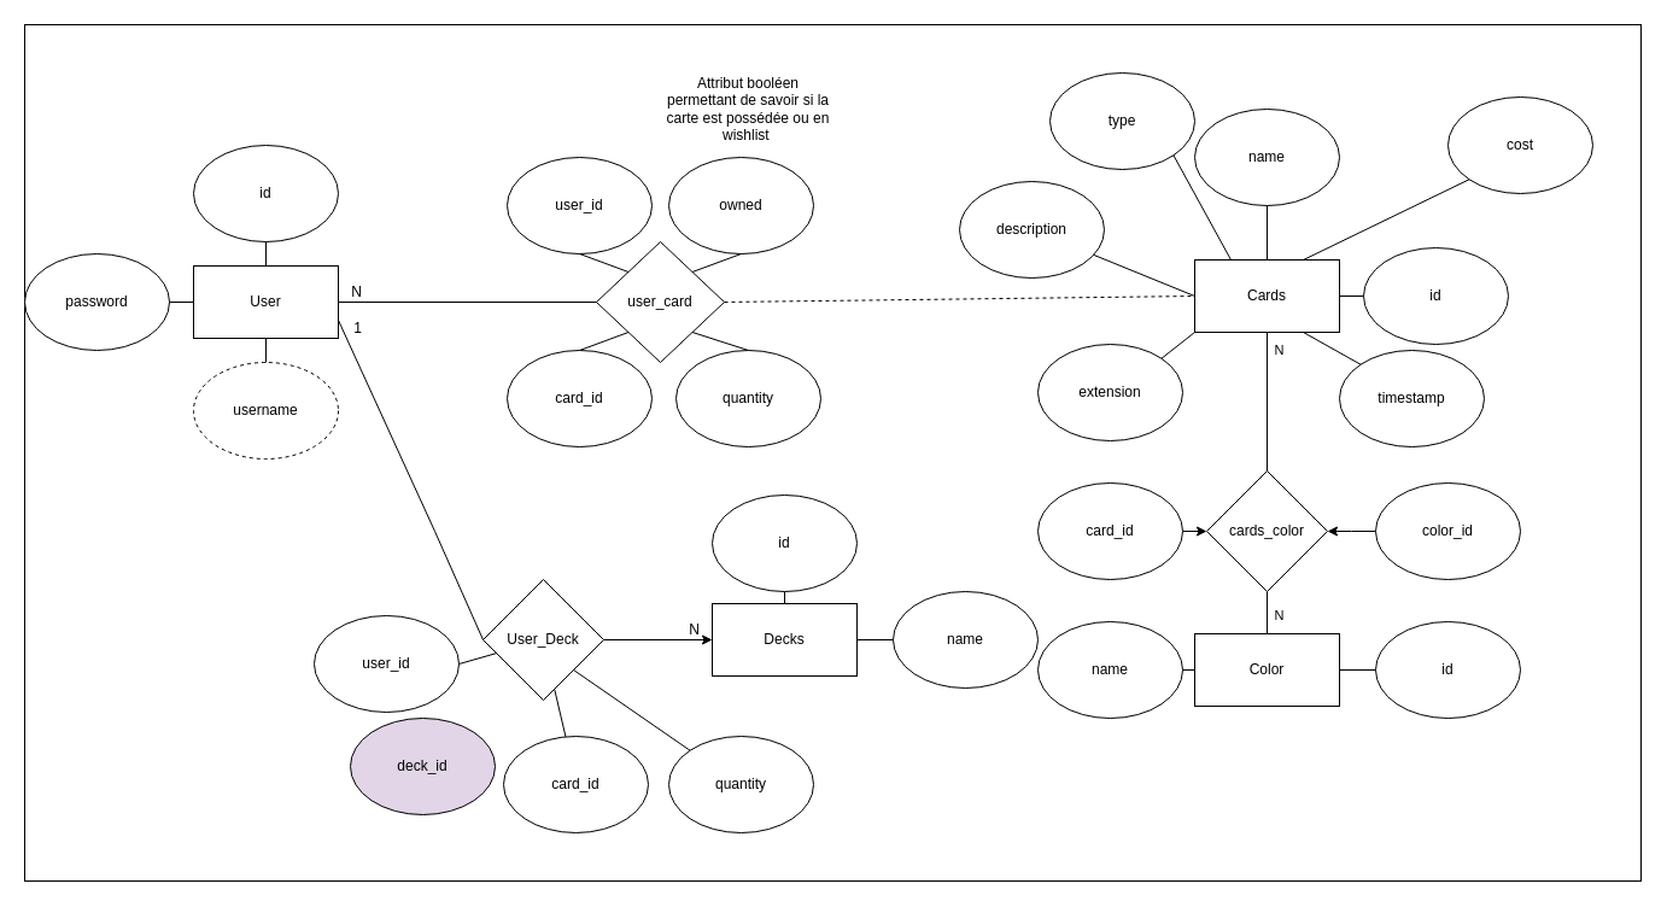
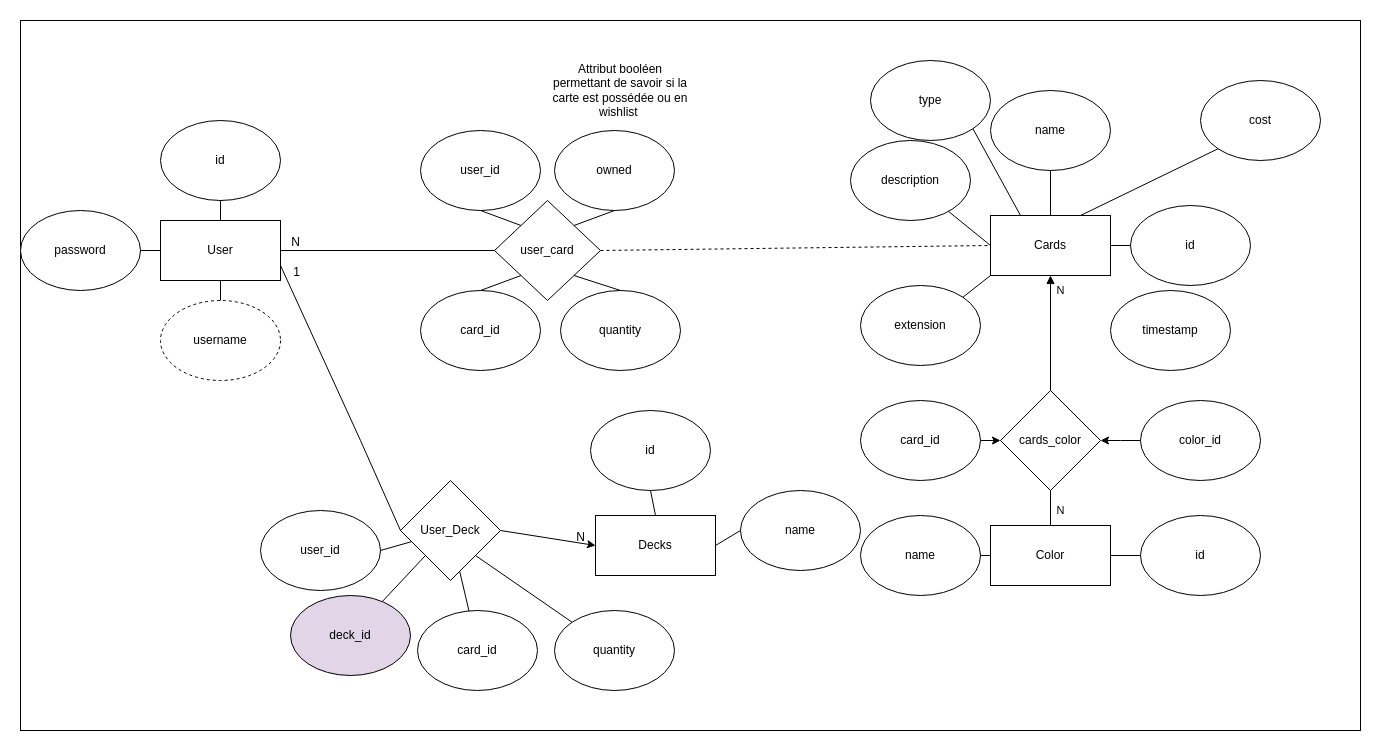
- <mxCell id="44" value="description" style="ellipse;whiteSpace=wrap;html=1;" parent="1" vertex="1"><mxGeometry x="795" y="150" width="120" height="80" as="geometry" /></mxCell>
+ <mxCell id="44" value="description" style="ellipse;whiteSpace=wrap;html=1;" parent="1" vertex="1"><mxGeometry x="850" y="140" width="120" height="80" as="geometry" /></mxCell>
- <mxCell id="66" value="N" style="endArrow=none;html=1;rounded=0;exitX=0.5;exitY=0;exitDx=0;exitDy=0;entryX=0.5;entryY=1;entryDx=0;entryDy=0;" edge="1" parent="1" source="54" target="40"><mxGeometry x="0.739" y="-10" width="50" height="50" relative="1" as="geometry"><mxPoint x="610" y="260" as="sourcePoint" /><mxPoint x="1000" y="255" as="targetPoint" /><mxPoint as="offset" /></mxGeometry></mxCell>
+ <mxCell id="66" value="N" style="endArrow=block;html=1;rounded=0;exitX=0.5;exitY=0;exitDx=0;exitDy=0;entryX=0.5;entryY=1;entryDx=0;entryDy=0;" edge="1" parent="1" source="54" target="40"><mxGeometry x="0.739" y="-10" width="50" height="50" relative="1" as="geometry"><mxPoint x="610" y="260" as="sourcePoint" /><mxPoint x="1000" y="255" as="targetPoint" /><mxPoint as="offset" /></mxGeometry></mxCell>
- <mxCell id="53" value="" style="endArrow=none;html=1;rounded=0;entryX=0.75;entryY=1;entryDx=0;entryDy=0;exitX=0;exitY=0;exitDx=0;exitDy=0;" parent="1" source="52" target="40" edge="1"><mxGeometry width="50" height="50" relative="1" as="geometry"><mxPoint x="1060" y="330" as="sourcePoint" /><mxPoint x="1060" y="285" as="targetPoint" /></mxGeometry></mxCell>
- <mxCell id="4" value="Decks" style="rounded=0;whiteSpace=wrap;html=1;" parent="1" vertex="1"><mxGeometry x="590" y="500" width="120" height="60" as="geometry" /></mxCell>
+ <mxCell id="4" value="Decks" style="rounded=0;whiteSpace=wrap;html=1;" parent="1" vertex="1"><mxGeometry x="595" y="515" width="120" height="60" as="geometry" /></mxCell>
+ <mxCell id="26" value="" style="endArrow=none;html=1;rounded=0;entryX=0;entryY=1;entryDx=0;entryDy=0;" parent="1" source="13" target="31" edge="1"><mxGeometry width="50" height="50" relative="1" as="geometry"><mxPoint x="510" y="600" as="sourcePoint" /><mxPoint x="390" y="575" as="targetPoint" /></mxGeometry></mxCell>
